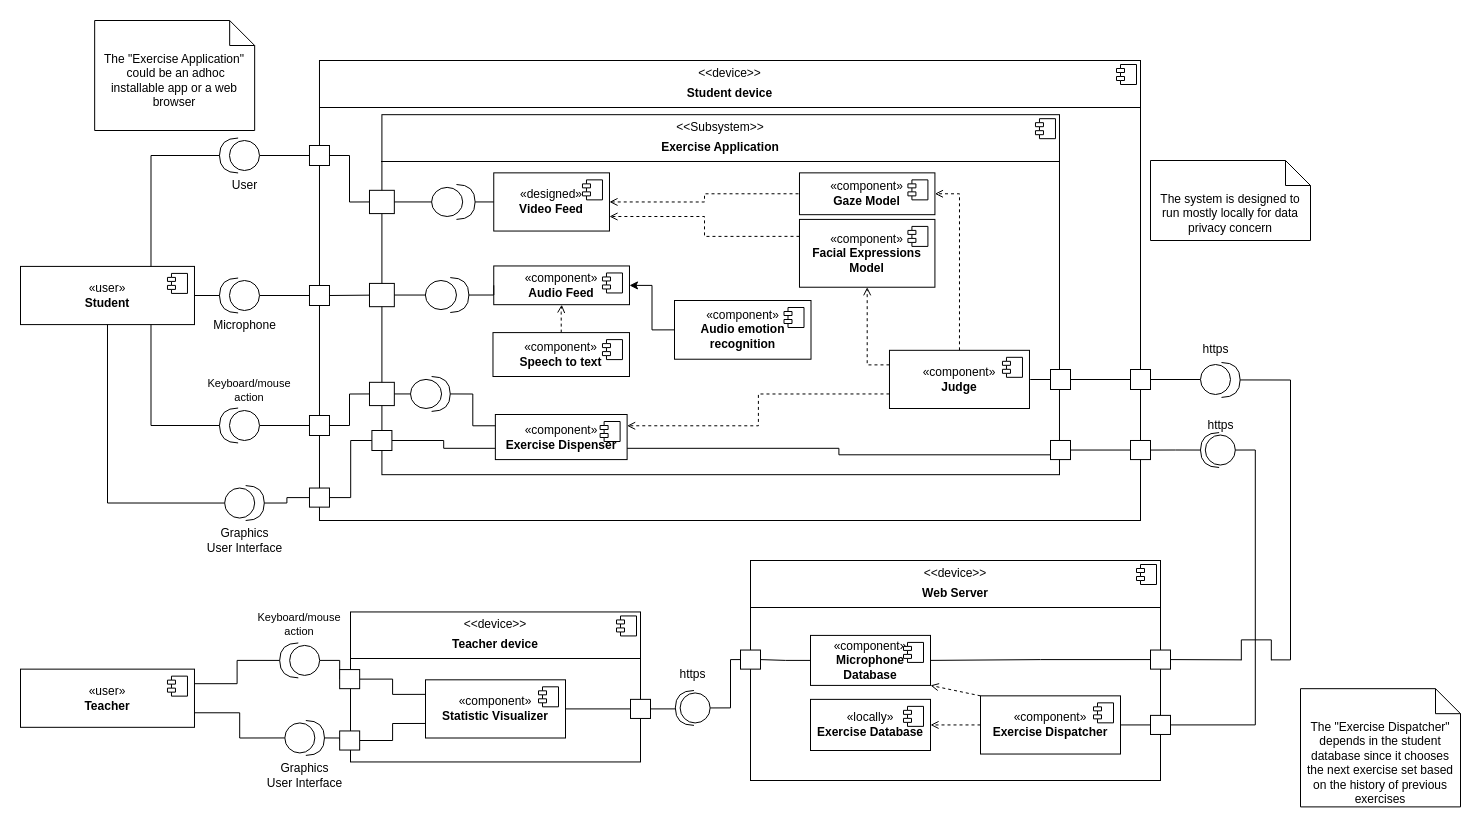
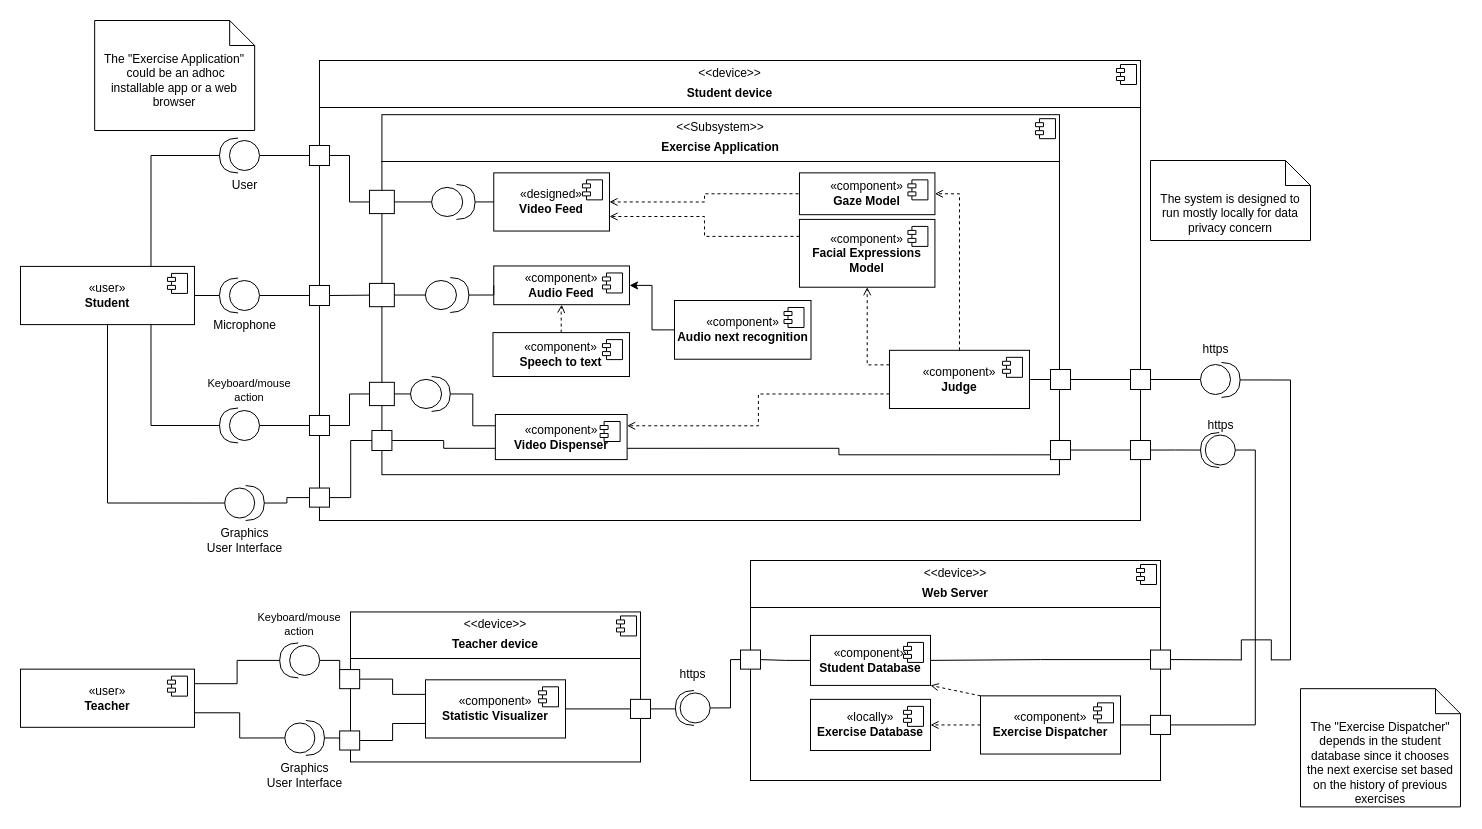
- <mxCell id="68" value="«component»&lt;br&gt;&lt;b&gt;Audio emotion recognition&lt;/b&gt;" style="html=1;dropTarget=0;whiteSpace=wrap;" parent="26" vertex="1"><mxGeometry x="305.02" y="185.82" width="136.5" height="58.72" as="geometry" /></mxCell>
+ <mxCell id="68" value="«component»&lt;br&gt;&lt;b&gt;Audio next recognition&lt;/b&gt;" style="html=1;dropTarget=0;whiteSpace=wrap;" parent="26" vertex="1"><mxGeometry x="305.02" y="185.82" width="136.5" height="58.72" as="geometry" /></mxCell>
- <mxCell id="56" value="«component»&lt;br&gt;&lt;div&gt;&lt;b&gt;Exercise Dispenser&lt;/b&gt;&lt;/div&gt;" style="html=1;dropTarget=0;whiteSpace=wrap;" parent="26" vertex="1"><mxGeometry x="125.88" y="299.82" width="131.75" height="45.09" as="geometry" /></mxCell>
+ <mxCell id="56" value="«component»&lt;br&gt;&lt;div&gt;&lt;b&gt;Video Dispenser&lt;/b&gt;&lt;/div&gt;" style="html=1;dropTarget=0;whiteSpace=wrap;" parent="26" vertex="1"><mxGeometry x="125.88" y="299.82" width="131.75" height="45.09" as="geometry" /></mxCell>
- <mxCell id="101" value="«component»&lt;br&gt;&lt;b&gt;Microphone Database&lt;/b&gt;" style="html=1;dropTarget=0;whiteSpace=wrap;" parent="1" vertex="1"><mxGeometry x="810" y="634.91" width="120" height="50" as="geometry" /></mxCell>
+ <mxCell id="101" value="«component»&lt;br&gt;&lt;b&gt;Student Database&lt;/b&gt;" style="html=1;dropTarget=0;whiteSpace=wrap;" parent="1" vertex="1"><mxGeometry x="810" y="634.91" width="120" height="50" as="geometry" /></mxCell>
